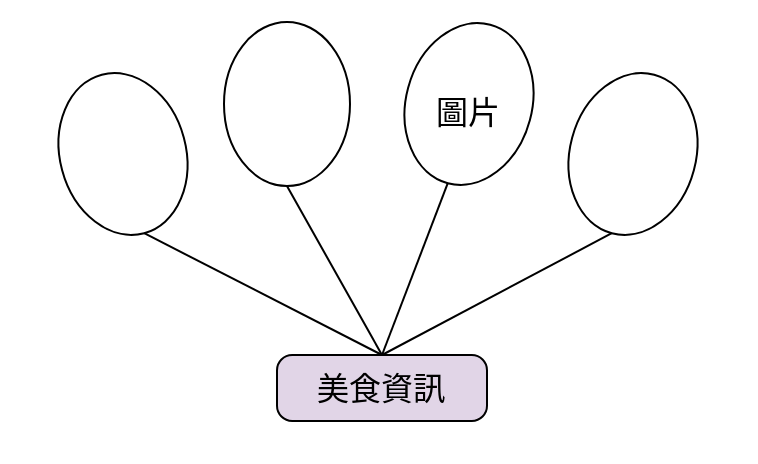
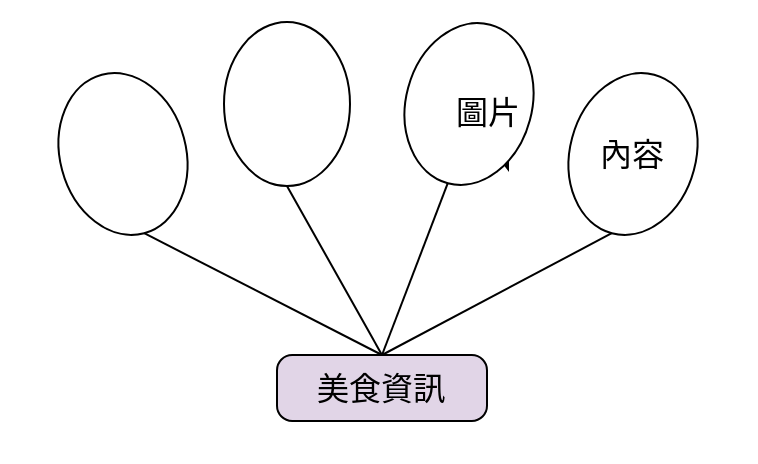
- <mxCell id="9" value="圖片" style="text;strokeColor=none;fillColor=none;html=1;align=center;verticalAlign=middle;whiteSpace=wrap;rounded=0;fontSize=16;" vertex="1" parent="1"><mxGeometry x="214" y="38" width="40" height="35" as="geometry" /></mxCell>
+ <mxCell id="9" value="圖片" style="text;strokeColor=none;fillColor=none;html=1;align=center;verticalAlign=middle;whiteSpace=wrap;rounded=0;fontSize=16;" vertex="1" parent="1"><mxGeometry x="224" y="38" width="40" height="35" as="geometry" /></mxCell>
+ <mxCell id="10" value="內容" style="text;strokeColor=none;fillColor=none;html=1;align=center;verticalAlign=middle;whiteSpace=wrap;rounded=0;fontSize=16;" vertex="1" parent="1"><mxGeometry x="293" y="56.5" width="46" height="40" as="geometry" /></mxCell>
